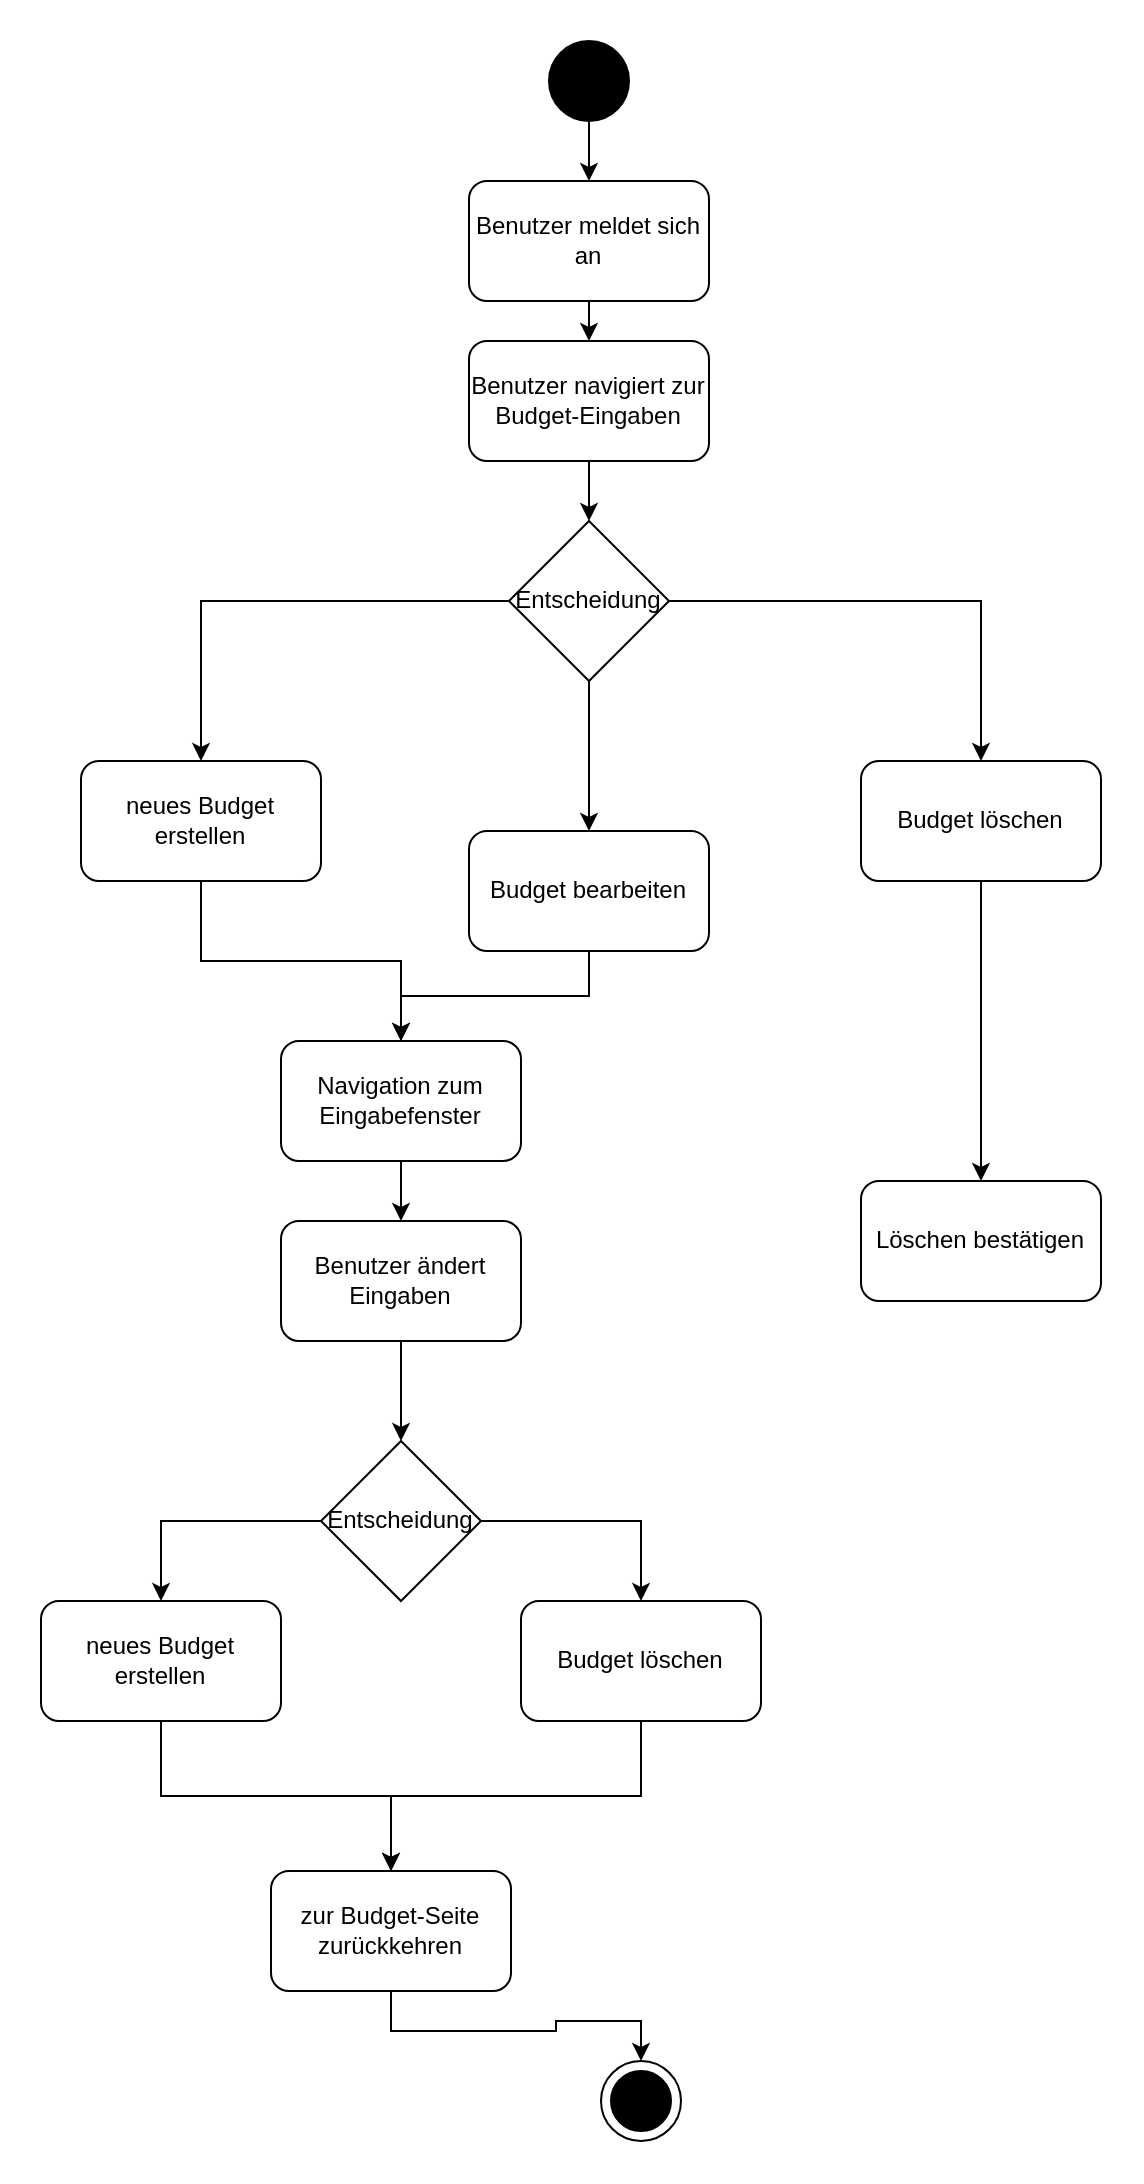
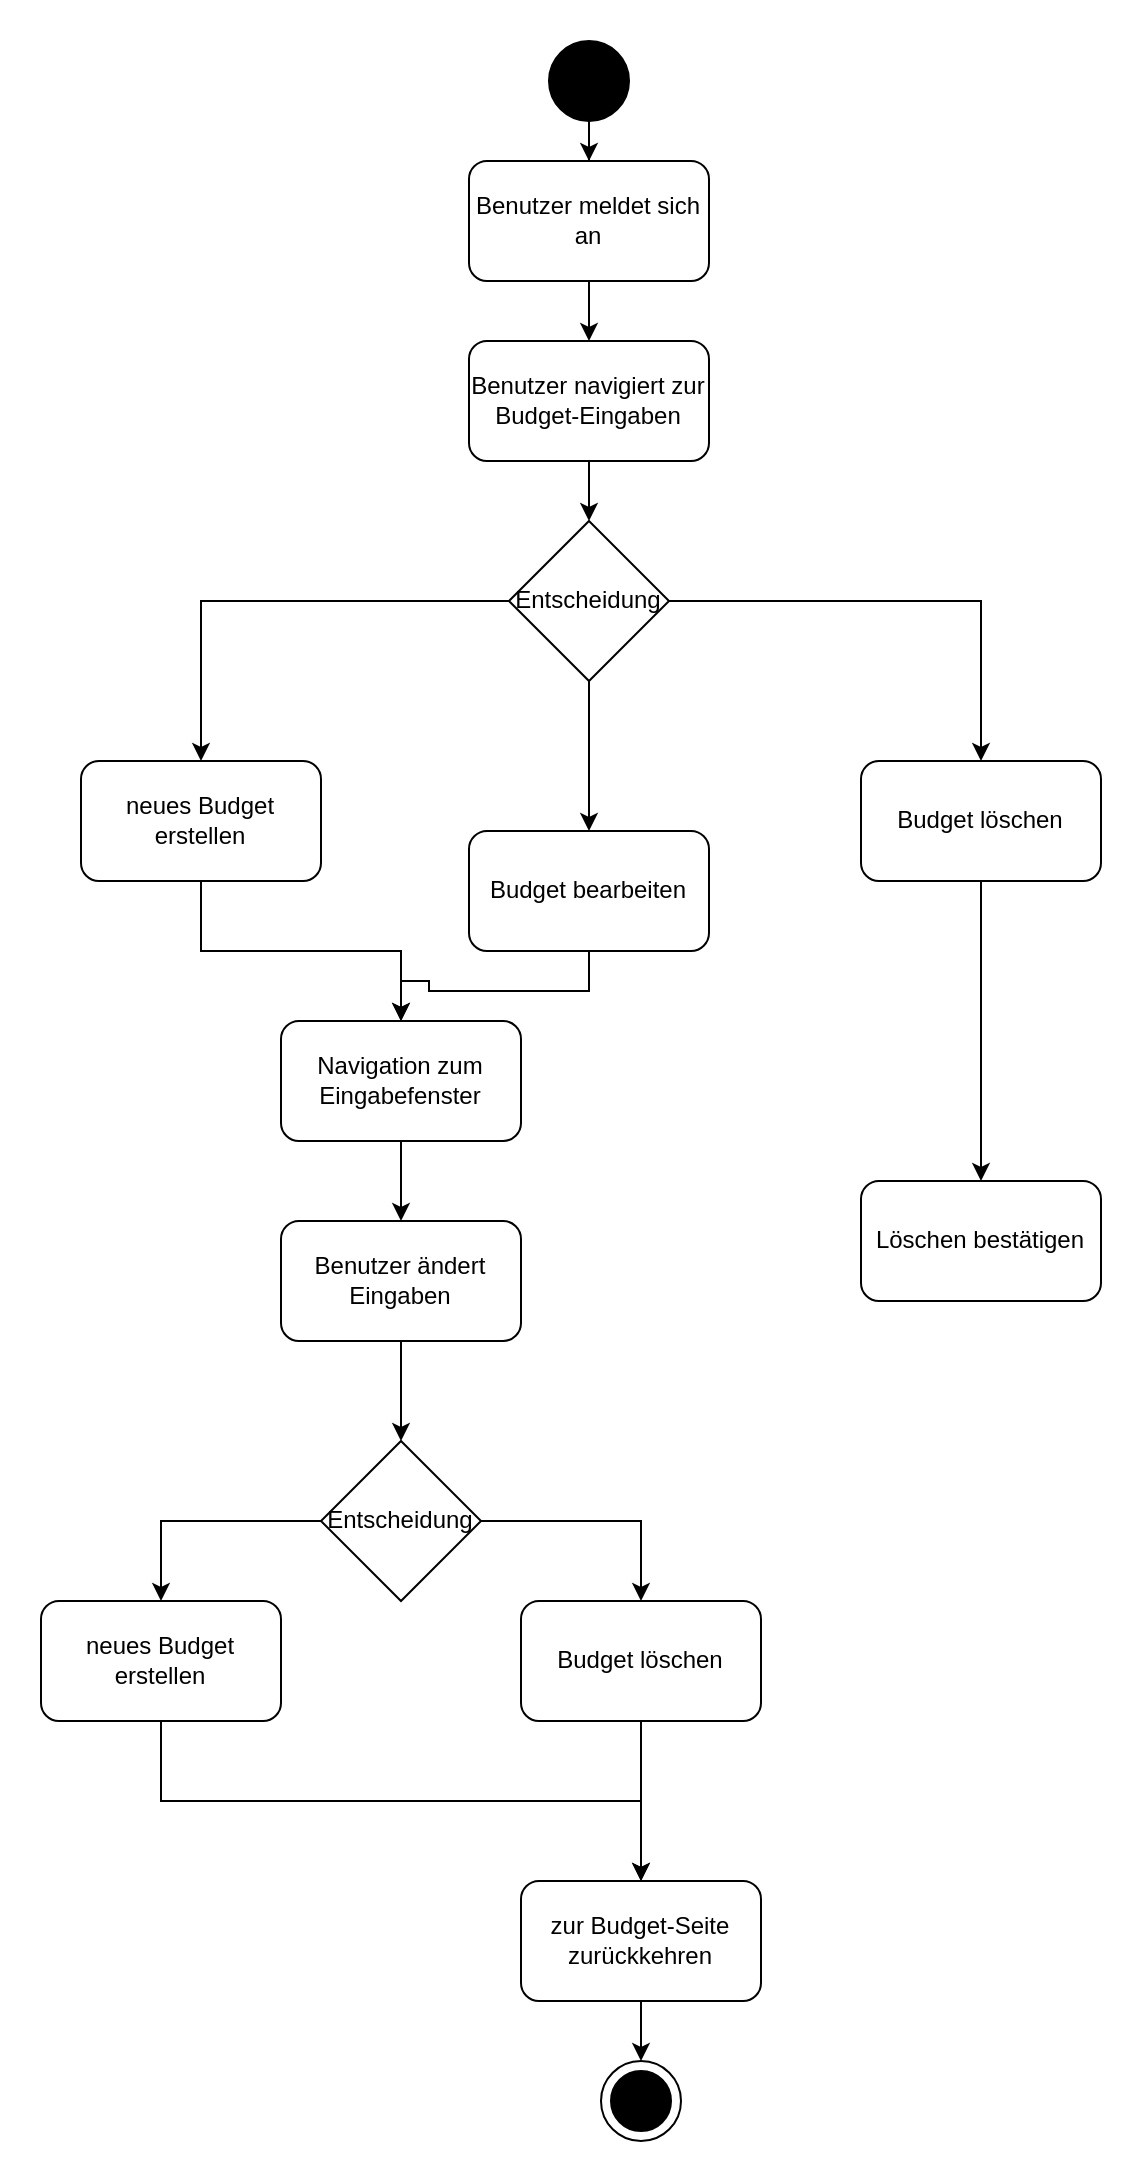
- <mxCell id="5" value="Benutzer meldet sich an" style="rounded=1;whiteSpace=wrap;html=1;" vertex="1" parent="1"><mxGeometry x="234" y="90" width="120" height="60" as="geometry" /></mxCell>
+ <mxCell id="5" value="Benutzer meldet sich an" style="rounded=1;whiteSpace=wrap;html=1;" vertex="1" parent="1"><mxGeometry x="234" y="80" width="120" height="60" as="geometry" /></mxCell>
- <mxCell id="22" value="Navigation zum Eingabefenster" style="rounded=1;whiteSpace=wrap;html=1;" vertex="1" parent="1"><mxGeometry x="140" y="520" width="120" height="60" as="geometry" /></mxCell>
+ <mxCell id="22" value="Navigation zum Eingabefenster" style="rounded=1;whiteSpace=wrap;html=1;" vertex="1" parent="1"><mxGeometry x="140" y="510" width="120" height="60" as="geometry" /></mxCell>
- <mxCell id="20" value="zur Budget-Seite zurückkehren" style="rounded=1;whiteSpace=wrap;html=1;" vertex="1" parent="1"><mxGeometry x="135" y="935" width="120" height="60" as="geometry" /></mxCell>
+ <mxCell id="20" value="zur Budget-Seite zurückkehren" style="rounded=1;whiteSpace=wrap;html=1;" vertex="1" parent="1"><mxGeometry x="260" y="940" width="120" height="60" as="geometry" /></mxCell>
